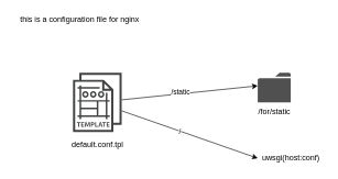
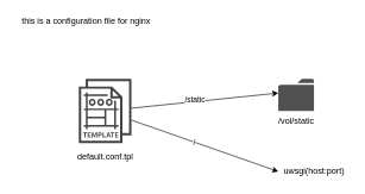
- <mxCell id="9" value="/for/static" style="pointerEvents=1;shadow=0;dashed=0;html=1;strokeColor=none;fillColor=#505050;labelPosition=center;verticalLabelPosition=bottom;verticalAlign=top;outlineConnect=0;align=center;shape=mxgraph.office.concepts.folder;" vertex="1" parent="1"><mxGeometry x="390" y="110" width="50" height="45" as="geometry" /></mxCell>
+ <mxCell id="9" value="/vol/static" style="pointerEvents=1;shadow=0;dashed=0;html=1;strokeColor=none;fillColor=#505050;labelPosition=center;verticalLabelPosition=bottom;verticalAlign=top;outlineConnect=0;align=center;shape=mxgraph.office.concepts.folder;" vertex="1" parent="1"><mxGeometry x="390" y="110" width="50" height="45" as="geometry" /></mxCell>
- <mxCell id="10" value="uwsgi(host:conf)" style="text;html=1;align=center;verticalAlign=middle;resizable=0;points=[];autosize=1;" vertex="1" parent="1"><mxGeometry x="390" y="230" width="100" height="20" as="geometry" /></mxCell>
+ <mxCell id="10" value="uwsgi(host:port)" style="text;html=1;align=center;verticalAlign=middle;resizable=0;points=[];autosize=1;" vertex="1" parent="1"><mxGeometry x="390" y="230" width="100" height="20" as="geometry" /></mxCell>
